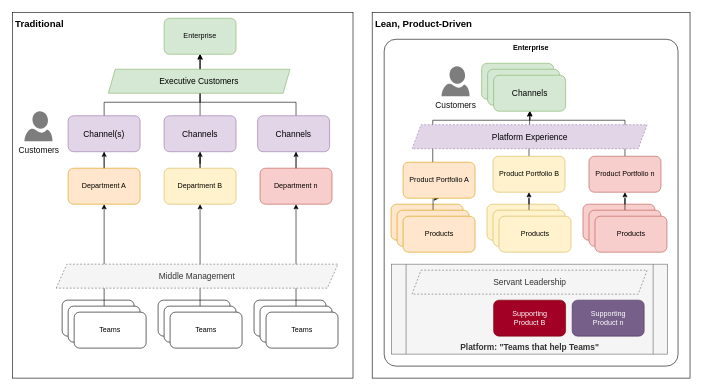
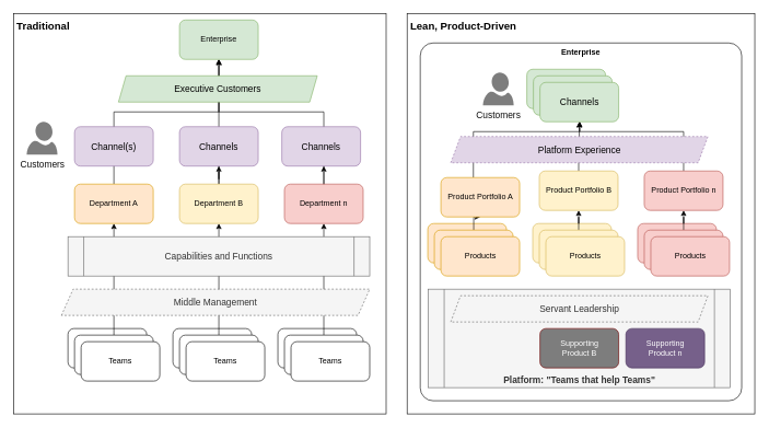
- <mxCell id="7" style="edgeStyle=orthogonalEdgeStyle;rounded=0;orthogonalLoop=1;jettySize=auto;html=1;fontSize=16;exitX=0.5;exitY=0;exitDx=0;exitDy=0;" edge="1" parent="1" source="31" target="25"><mxGeometry relative="1" as="geometry"><Array as="points"><mxPoint x="173" y="290" /><mxPoint x="173" y="290" /></Array></mxGeometry></mxCell>
+ <mxCell id="27" value="Capabilities and Functions" style="shape=process;whiteSpace=wrap;html=1;backgroundOutline=1;fontSize=14;align=center;size=0.052;fillColor=#f5f5f5;strokeColor=#666666;fontColor=#333333;" vertex="1" parent="1"><mxGeometry x="103" y="360" width="460" height="60" as="geometry" /></mxCell>
- <mxCell id="55" value="Supporting&lt;br&gt;Product B" style="rounded=1;whiteSpace=wrap;html=1;fillColor=#a20025;strokeColor=#6F0000;fontColor=#ffffff;" vertex="1" parent="1"><mxGeometry x="822.5" y="500" width="120" height="60" as="geometry" /></mxCell>
+ <mxCell id="55" value="Supporting&lt;br&gt;Product B" style="rounded=1;whiteSpace=wrap;html=1;fillColor=#7d7d7d;strokeColor=#6F0000;fontColor=#ffffff;" vertex="1" parent="1"><mxGeometry x="822.5" y="500" width="120" height="60" as="geometry" /></mxCell>
